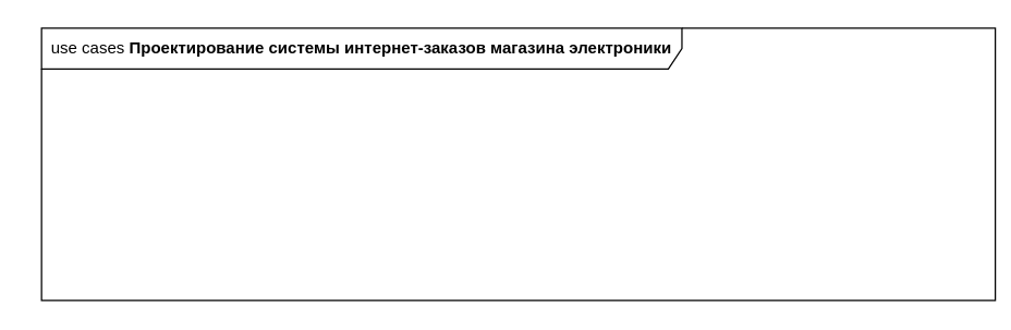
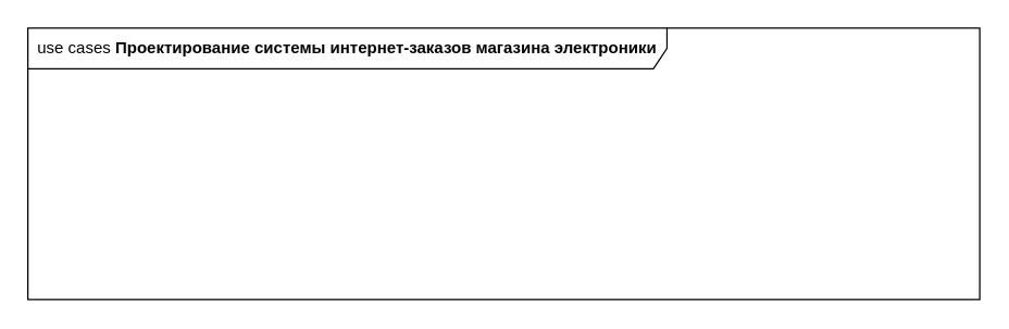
- <mxCell id="2" value="use cases &lt;b&gt;Проектирование системы интернет-заказов магазина электроники&lt;/b&gt;" style="shape=umlFrame;whiteSpace=wrap;html=1;width=470;height=30;" vertex="1" parent="1"><mxGeometry x="30" y="20" width="700" height="200" as="geometry" /></mxCell>
+ <mxCell id="2" value="use cases &lt;b&gt;Проектирование системы интернет-заказов магазина электроники&lt;/b&gt;" style="shape=umlFrame;whiteSpace=wrap;html=1;width=470;height=30;" vertex="1" parent="1"><mxGeometry x="20" y="20" width="700" height="200" as="geometry" /></mxCell>
